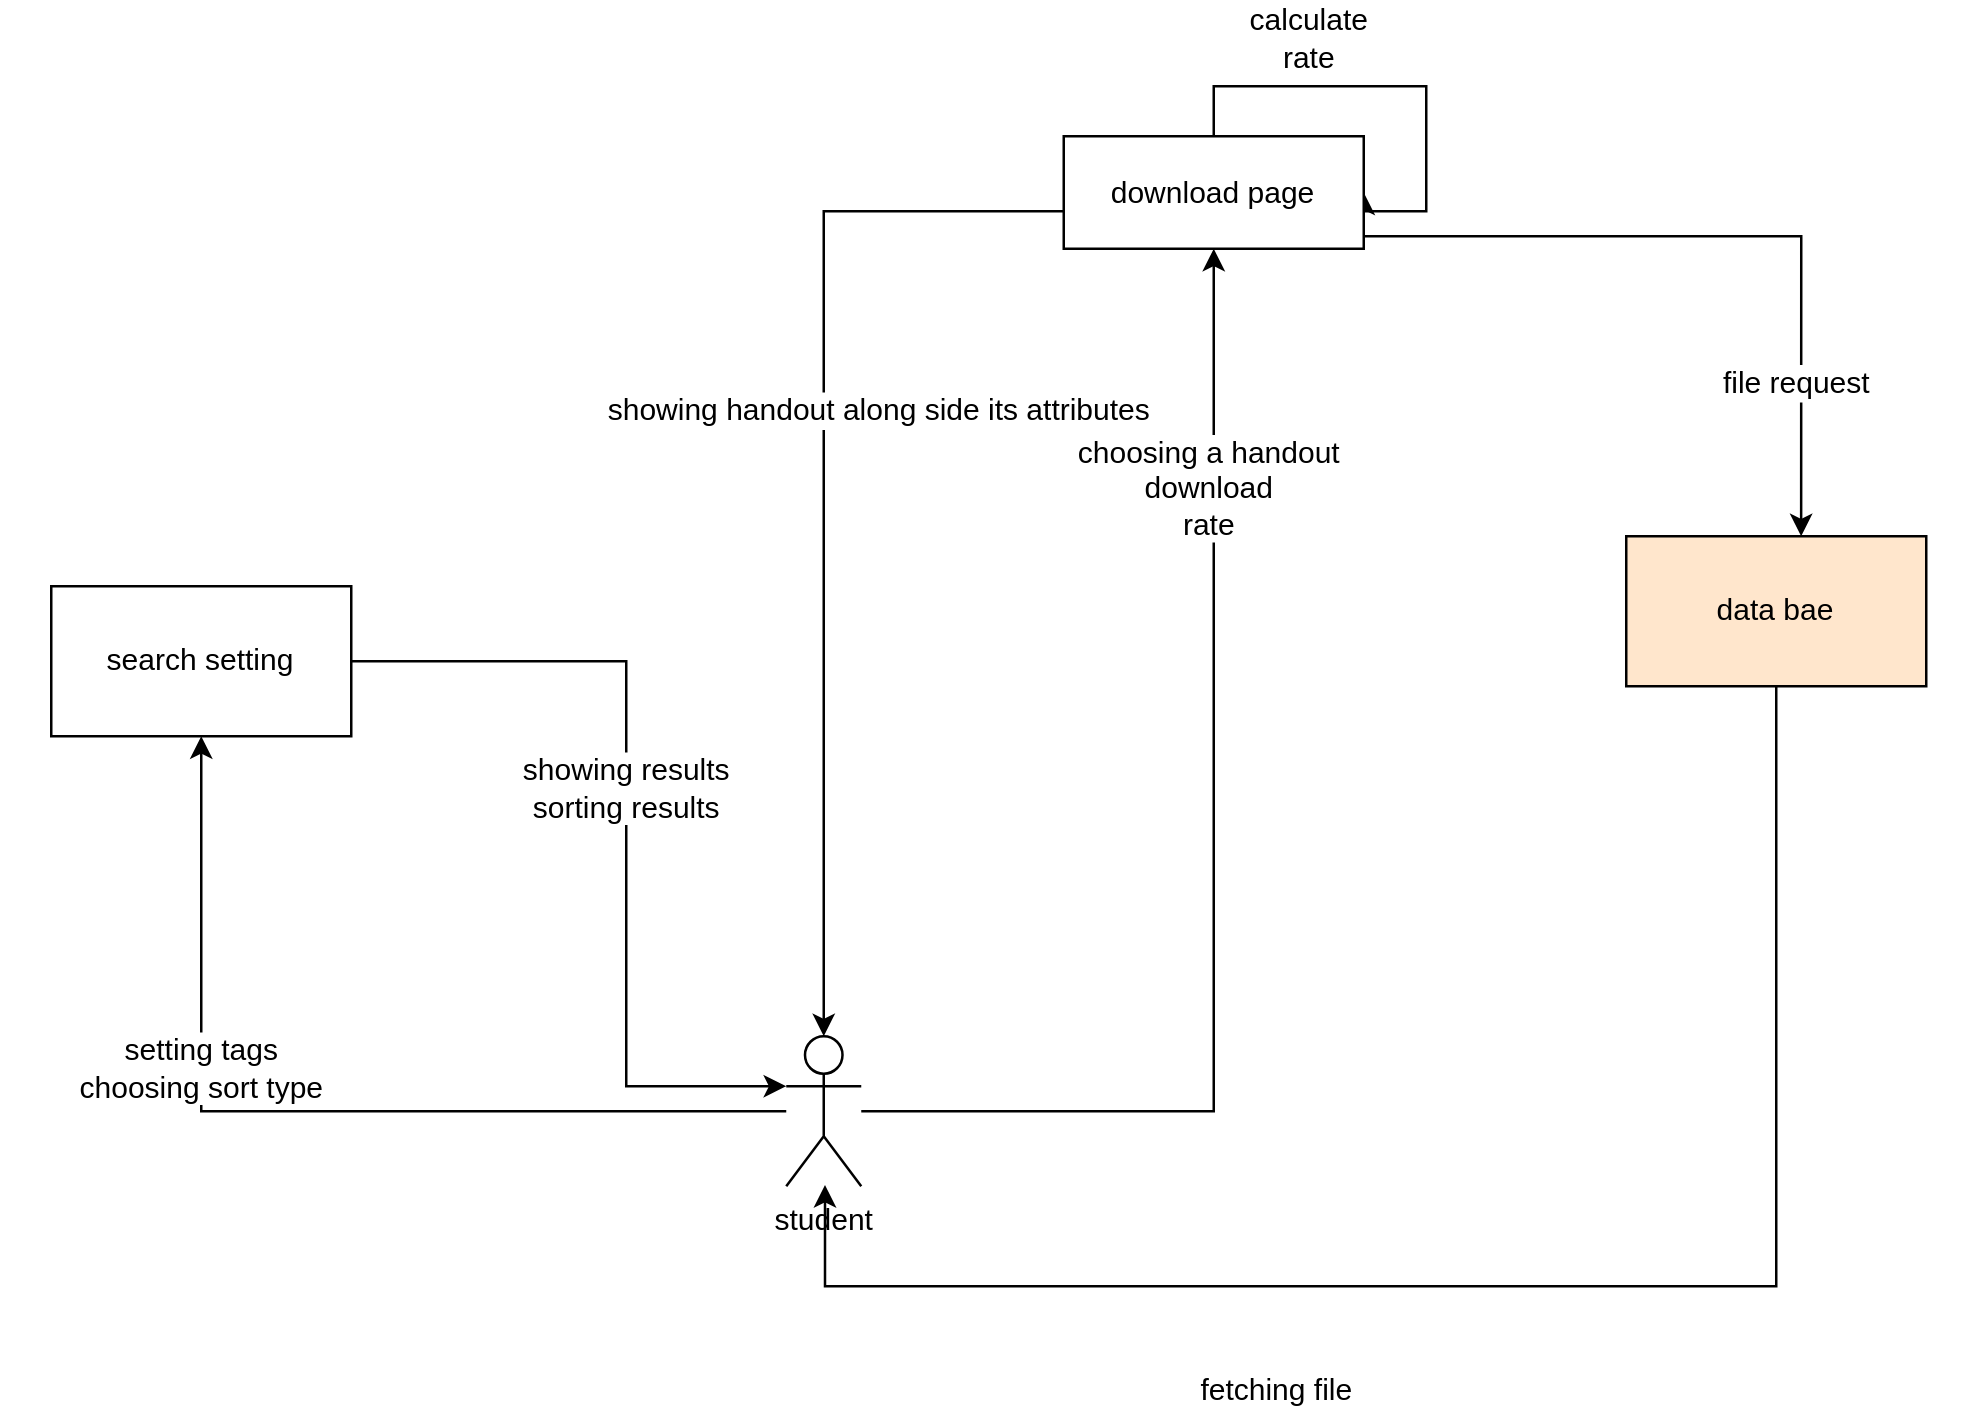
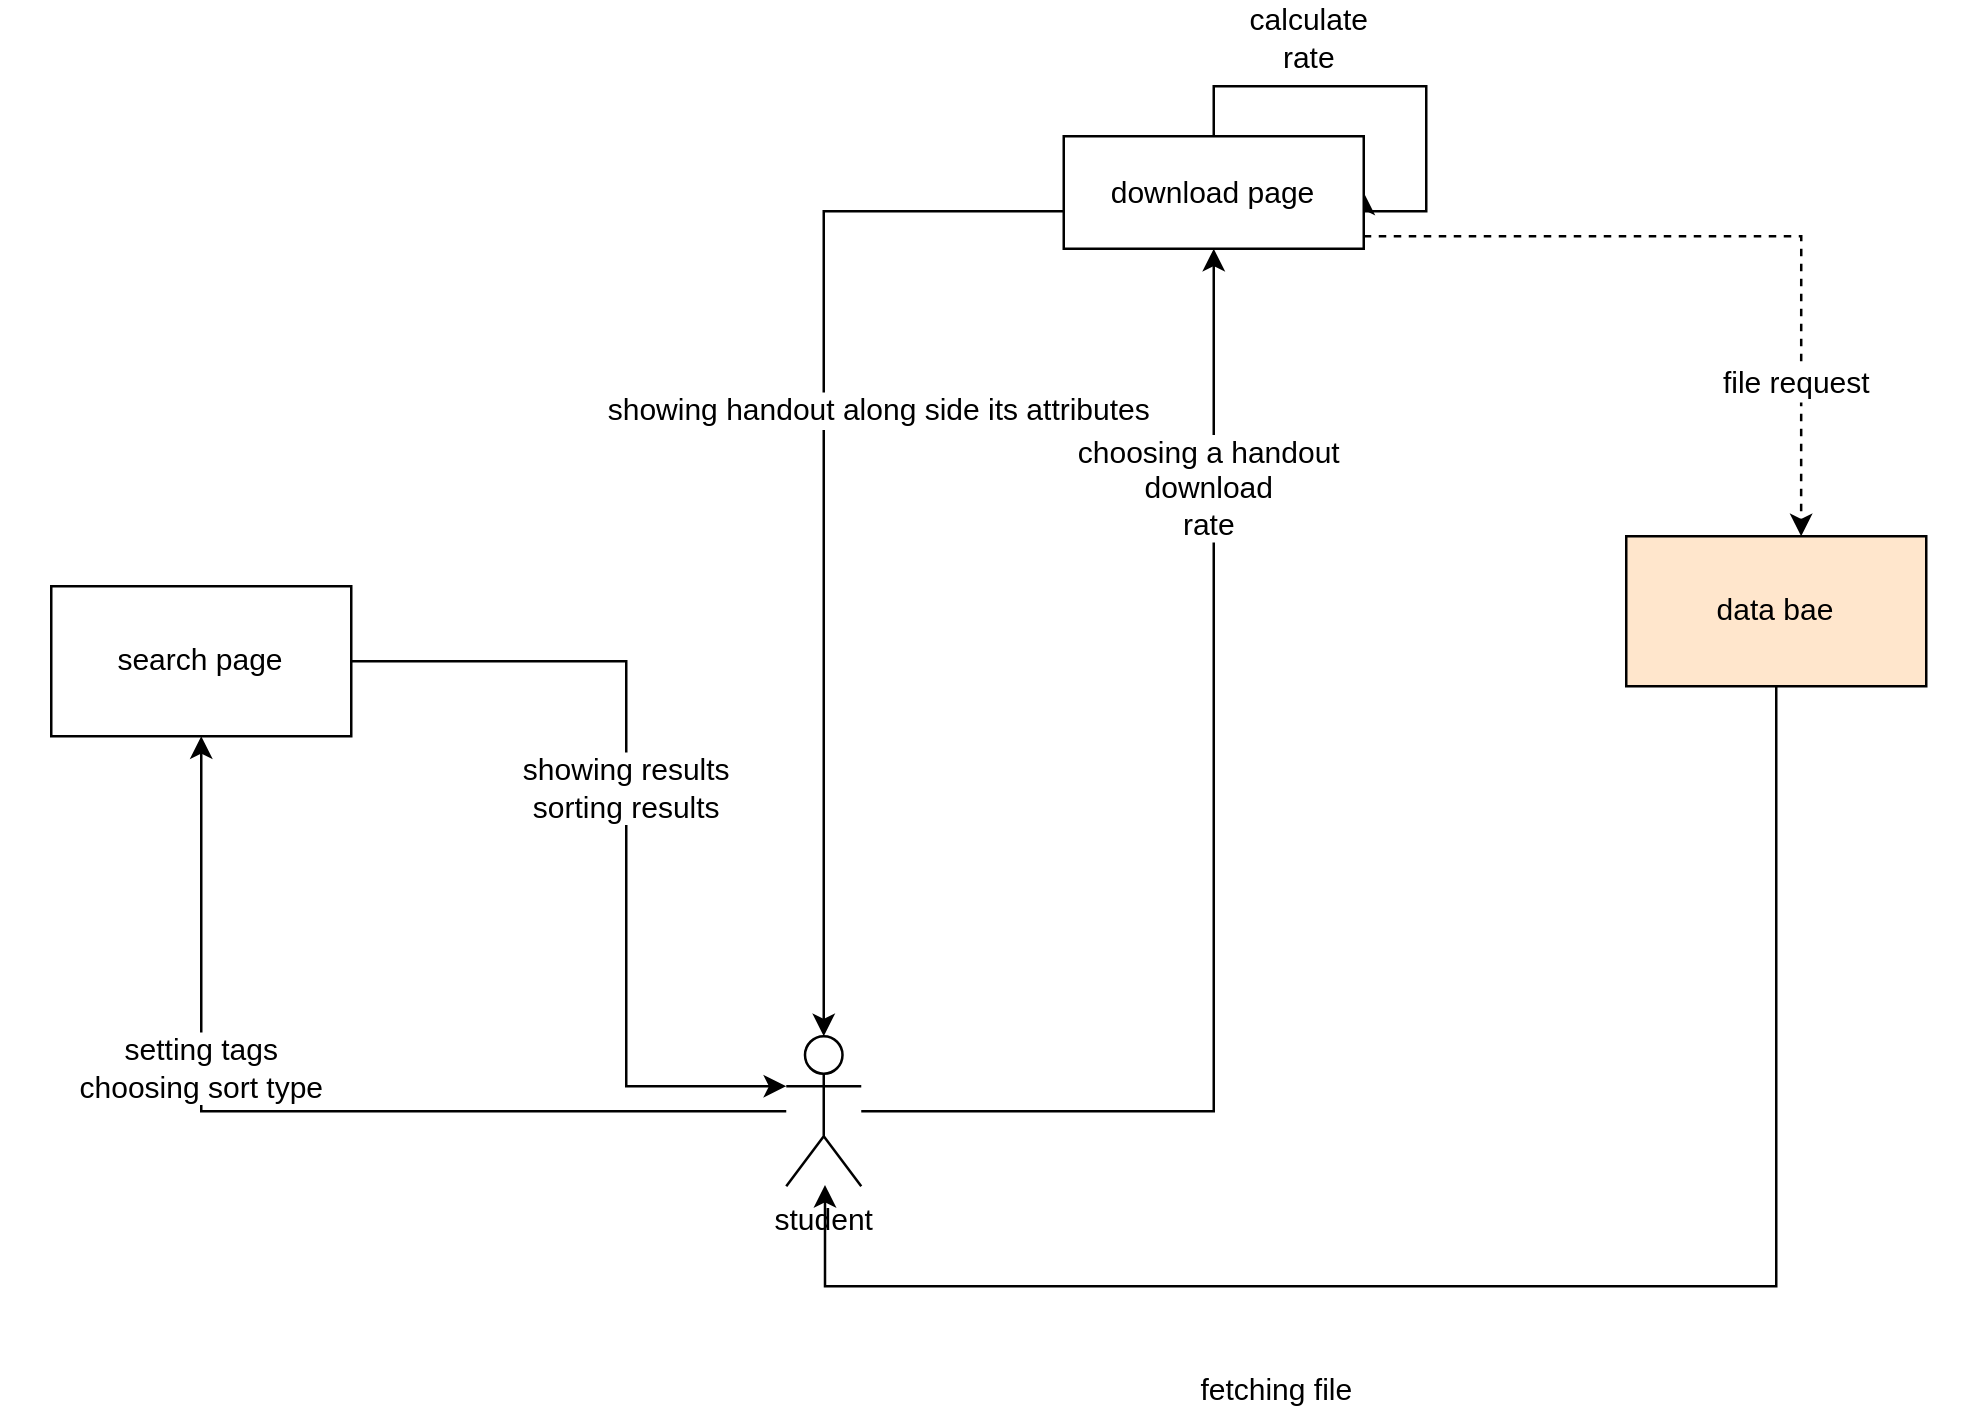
- <mxCell id="15" style="edgeStyle=orthogonalEdgeStyle;rounded=0;orthogonalLoop=1;jettySize=auto;html=1;entryX=0.583;entryY=0;entryDx=0;entryDy=0;entryPerimeter=0;" edge="1" parent="1" source="19" target="12"><mxGeometry relative="1" as="geometry"><Array as="points"><mxPoint x="720" y="80" /></Array></mxGeometry></mxCell>
+ <mxCell id="15" style="edgeStyle=orthogonalEdgeStyle;rounded=0;orthogonalLoop=1;jettySize=auto;html=1;entryX=0.583;entryY=0;entryDx=0;entryDy=0;entryPerimeter=0;dashed=1;" edge="1" parent="1" source="19" target="12"><mxGeometry relative="1" as="geometry"><Array as="points"><mxPoint x="720" y="80" /></Array></mxGeometry></mxCell>
- <mxCell id="4" value="search setting" style="rounded=0;whiteSpace=wrap;html=1;" vertex="1" parent="1"><mxGeometry x="20" y="220" width="120" height="60" as="geometry" /></mxCell>
+ <mxCell id="4" value="search page" style="rounded=0;whiteSpace=wrap;html=1;" vertex="1" parent="1"><mxGeometry x="20" y="220" width="120" height="60" as="geometry" /></mxCell>
